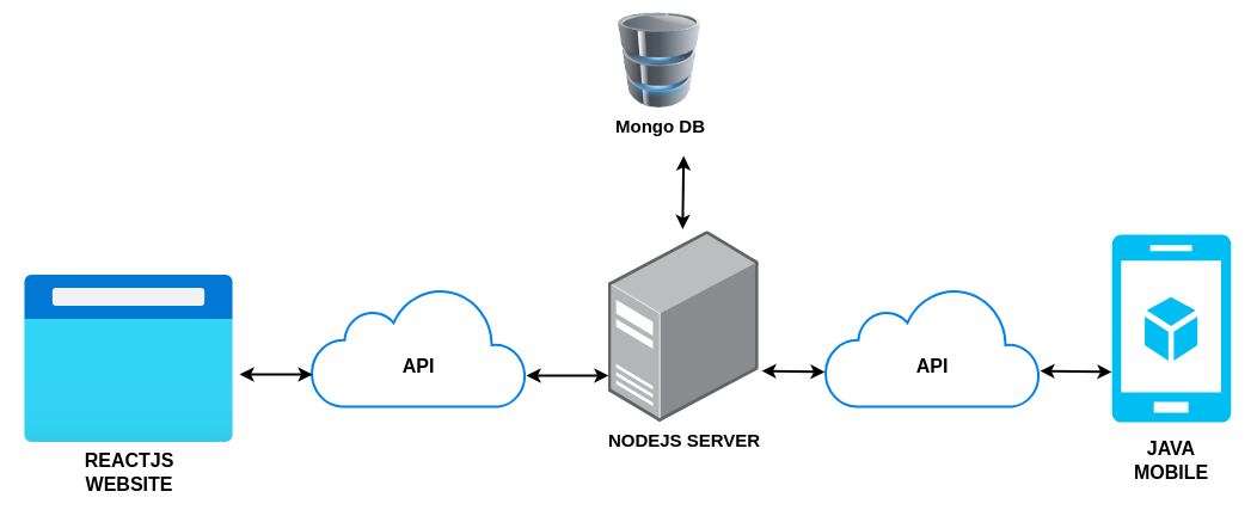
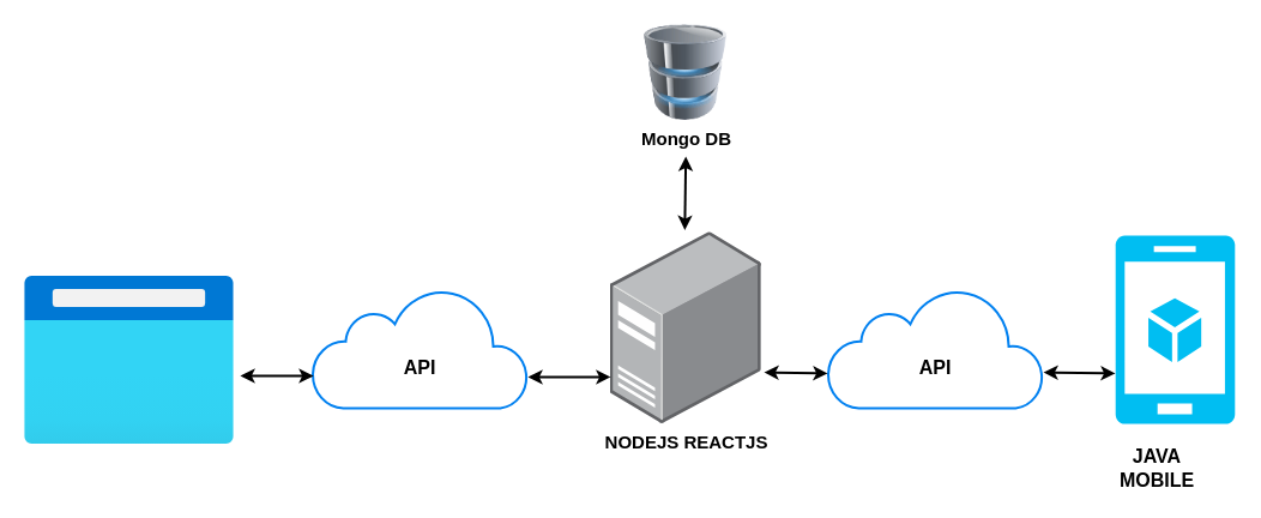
- <mxCell id="8" value="&lt;span style=&quot;font-size: 15px&quot;&gt;&lt;b&gt;Mongo DB&lt;/b&gt;&lt;/span&gt;" style="image;html=1;image=img/lib/clip_art/computers/Database_128x128.png;strokeWidth=2;" vertex="1" parent="1"><mxGeometry x="511.68" y="10" width="80" height="80" as="geometry" /></mxCell>
+ <mxCell id="8" value="&lt;span style=&quot;font-size: 15px&quot;&gt;&lt;b&gt;Mongo DB&lt;/b&gt;&lt;/span&gt;" style="image;html=1;image=img/lib/clip_art/computers/Database_128x128.png;strokeWidth=2;" vertex="1" parent="1"><mxGeometry x="531.68" y="20" width="80" height="80" as="geometry" /></mxCell>
- <mxCell id="2" value="&lt;span style=&quot;font-size: 15px&quot;&gt;&lt;b&gt;NODEJS SERVER&lt;/b&gt;&lt;/span&gt;" style="points=[];aspect=fixed;html=1;align=center;shadow=0;dashed=0;image;image=img/lib/allied_telesis/computer_and_terminals/Server_Desktop.svg;" vertex="1" parent="1"><mxGeometry x="508.58" y="193" width="126.21" height="160" as="geometry" /></mxCell>
+ <mxCell id="2" value="&lt;span style=&quot;font-size: 15px&quot;&gt;&lt;b&gt;NODEJS REACTJS&lt;/b&gt;&lt;/span&gt;" style="points=[];aspect=fixed;html=1;align=center;shadow=0;dashed=0;image;image=img/lib/allied_telesis/computer_and_terminals/Server_Desktop.svg;" vertex="1" parent="1"><mxGeometry x="508.58" y="193" width="126.21" height="160" as="geometry" /></mxCell>
- <mxCell id="21" value="&lt;span style=&quot;font-size: 16px&quot;&gt;&lt;b&gt;JAVA MOBILE&lt;/b&gt;&lt;/span&gt;" style="text;html=1;strokeColor=none;fillColor=none;align=center;verticalAlign=middle;whiteSpace=wrap;rounded=0;" vertex="1" parent="1"><mxGeometry x="930" y="370" width="100" height="30" as="geometry" /></mxCell>
+ <mxCell id="21" value="&lt;span style=&quot;font-size: 16px&quot;&gt;&lt;b&gt;JAVA MOBILE&lt;/b&gt;&lt;/span&gt;" style="text;html=1;strokeColor=none;fillColor=none;align=center;verticalAlign=middle;whiteSpace=wrap;rounded=0;" vertex="1" parent="1"><mxGeometry x="915" y="375" width="100" height="30" as="geometry" /></mxCell>
- <mxCell id="18" value="&lt;span style=&quot;font-size: 16px&quot;&gt;&lt;b&gt;REACTJS WEBSITE&lt;/b&gt;&lt;/span&gt;" style="text;html=1;strokeColor=none;fillColor=none;align=center;verticalAlign=middle;whiteSpace=wrap;rounded=0;" vertex="1" parent="16"><mxGeometry x="37.5" y="150" width="100" height="30" as="geometry" /></mxCell>
